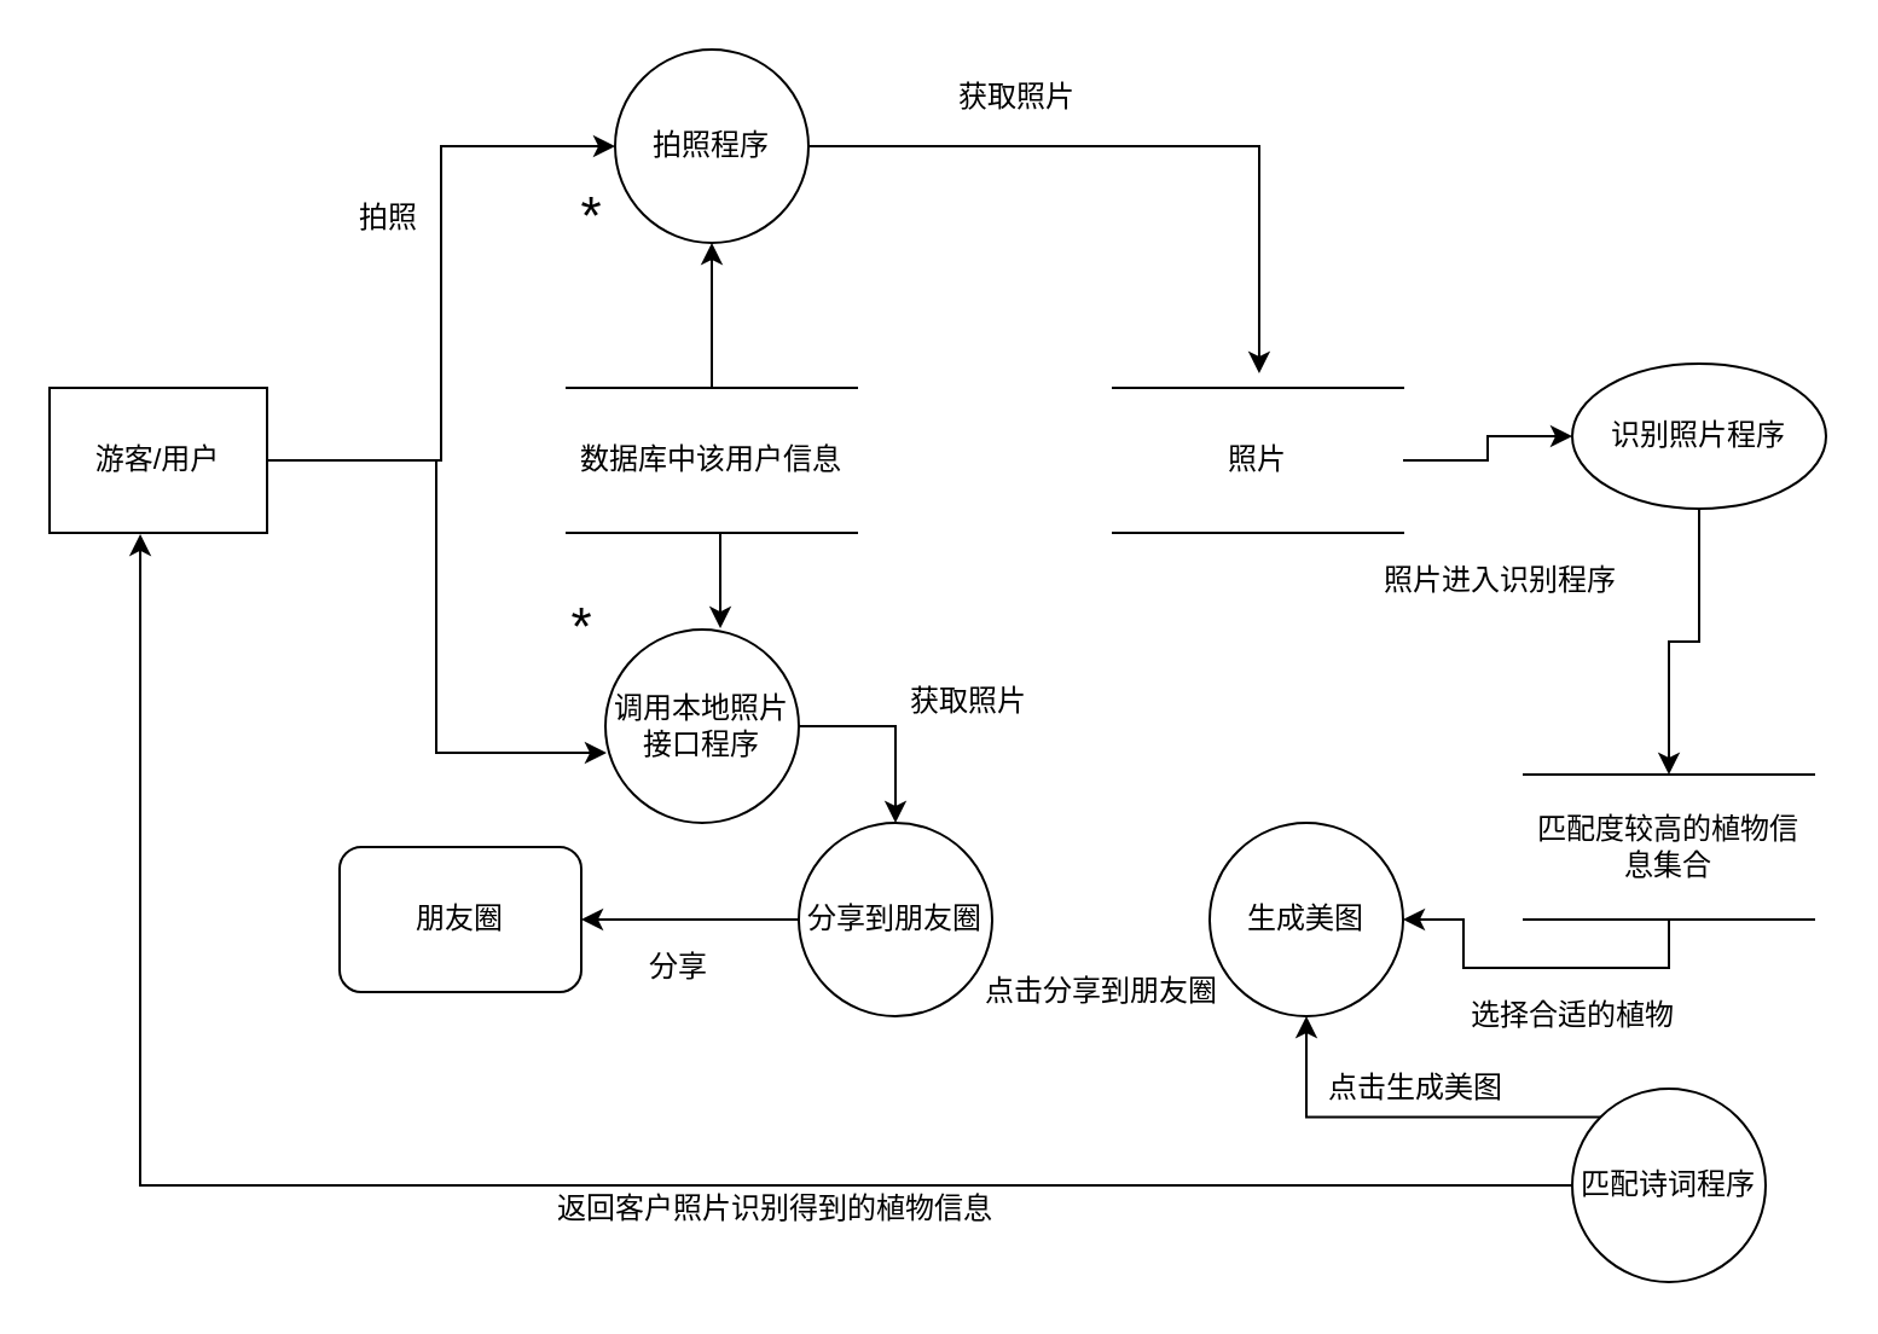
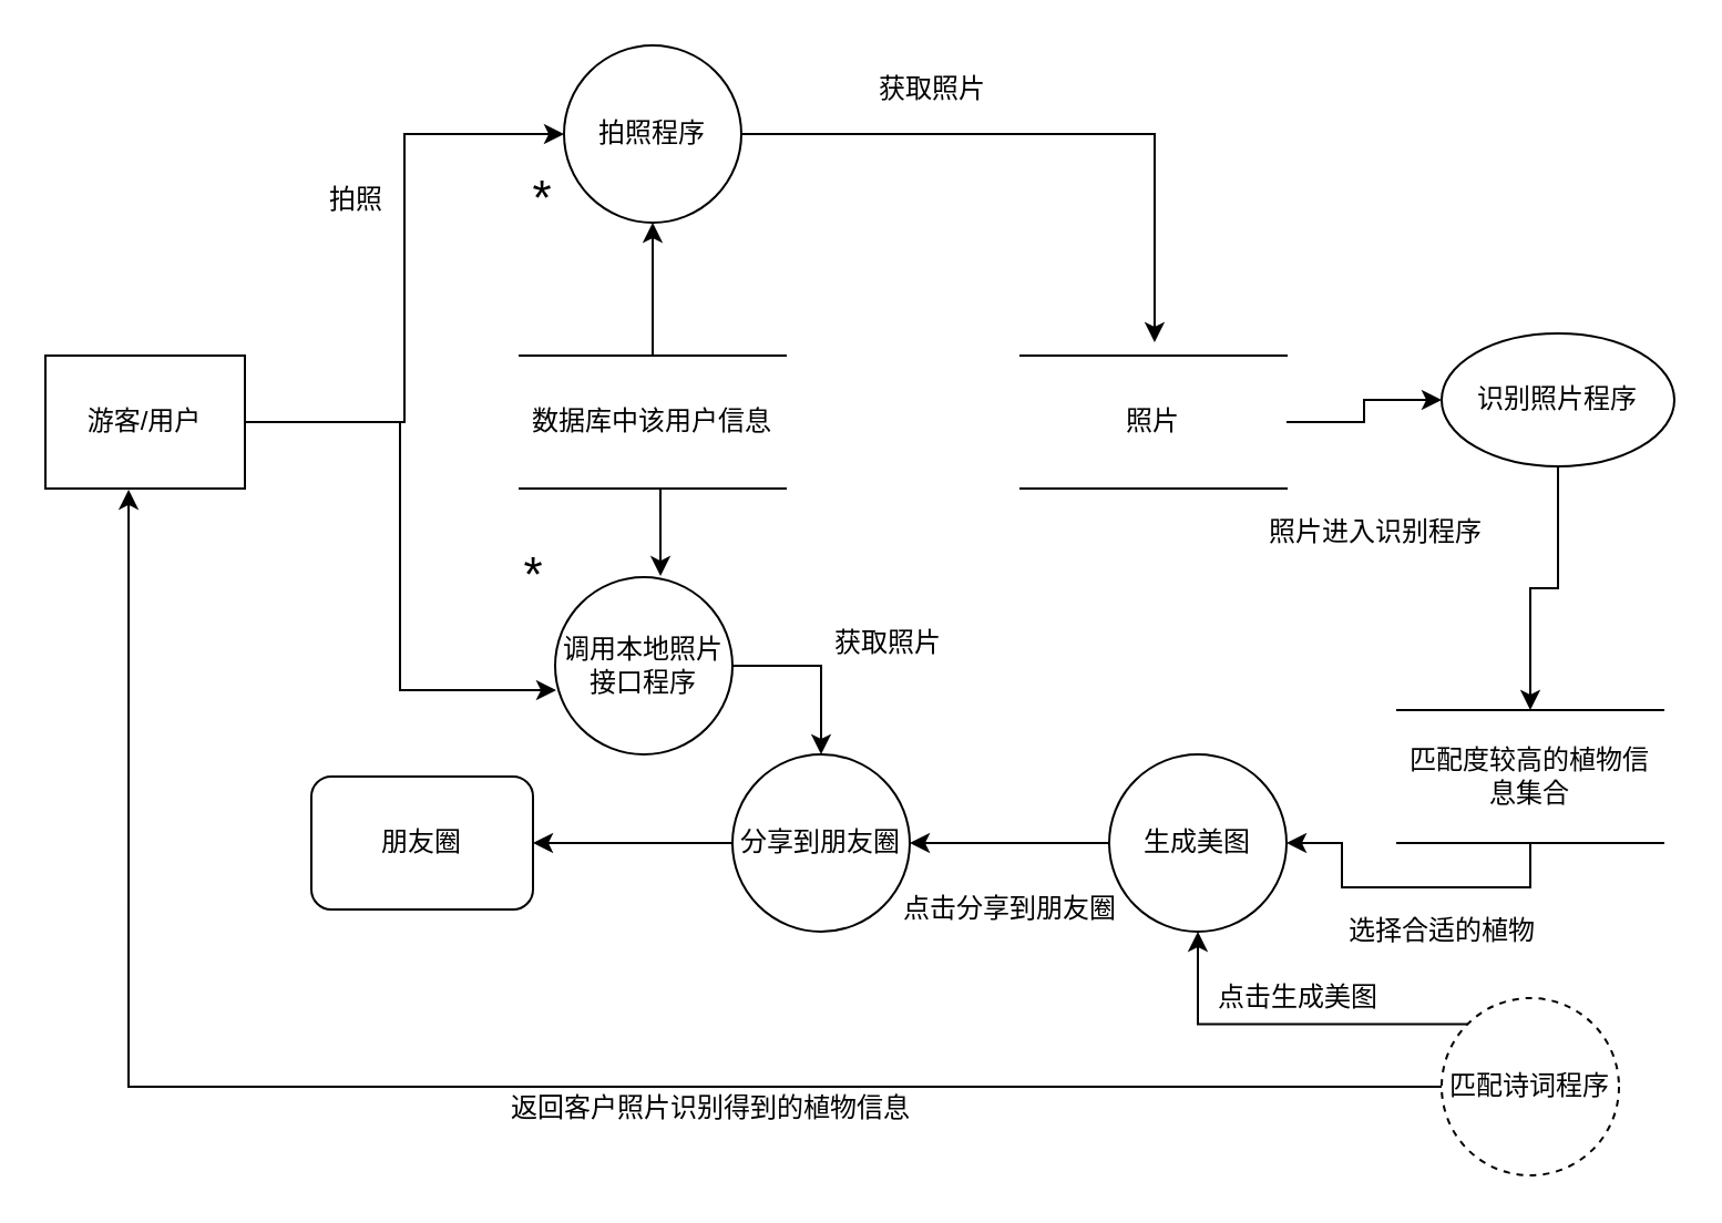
+ <mxCell id="24" style="edgeStyle=orthogonalEdgeStyle;rounded=0;orthogonalLoop=1;jettySize=auto;html=1;exitX=0;exitY=0.5;exitDx=0;exitDy=0;entryX=1;entryY=0.5;entryDx=0;entryDy=0;" edge="1" parent="1" source="25" target="27"><mxGeometry relative="1" as="geometry" /></mxCell>
- <mxCell id="36" value="分享" style="text;html=1;align=center;verticalAlign=middle;resizable=0;points=[];autosize=1;" vertex="1" parent="1"><mxGeometry x="260" y="390" width="40" height="20" as="geometry" /></mxCell>
- <mxCell id="23" value="匹配诗词程序" style="ellipse;whiteSpace=wrap;html=1;aspect=fixed;" vertex="1" parent="1"><mxGeometry x="650" y="450" width="80" height="80" as="geometry" /></mxCell>
+ <mxCell id="23" value="匹配诗词程序" style="ellipse;whiteSpace=wrap;html=1;aspect=fixed;dashed=1;" vertex="1" parent="1"><mxGeometry x="650" y="450" width="80" height="80" as="geometry" /></mxCell>
